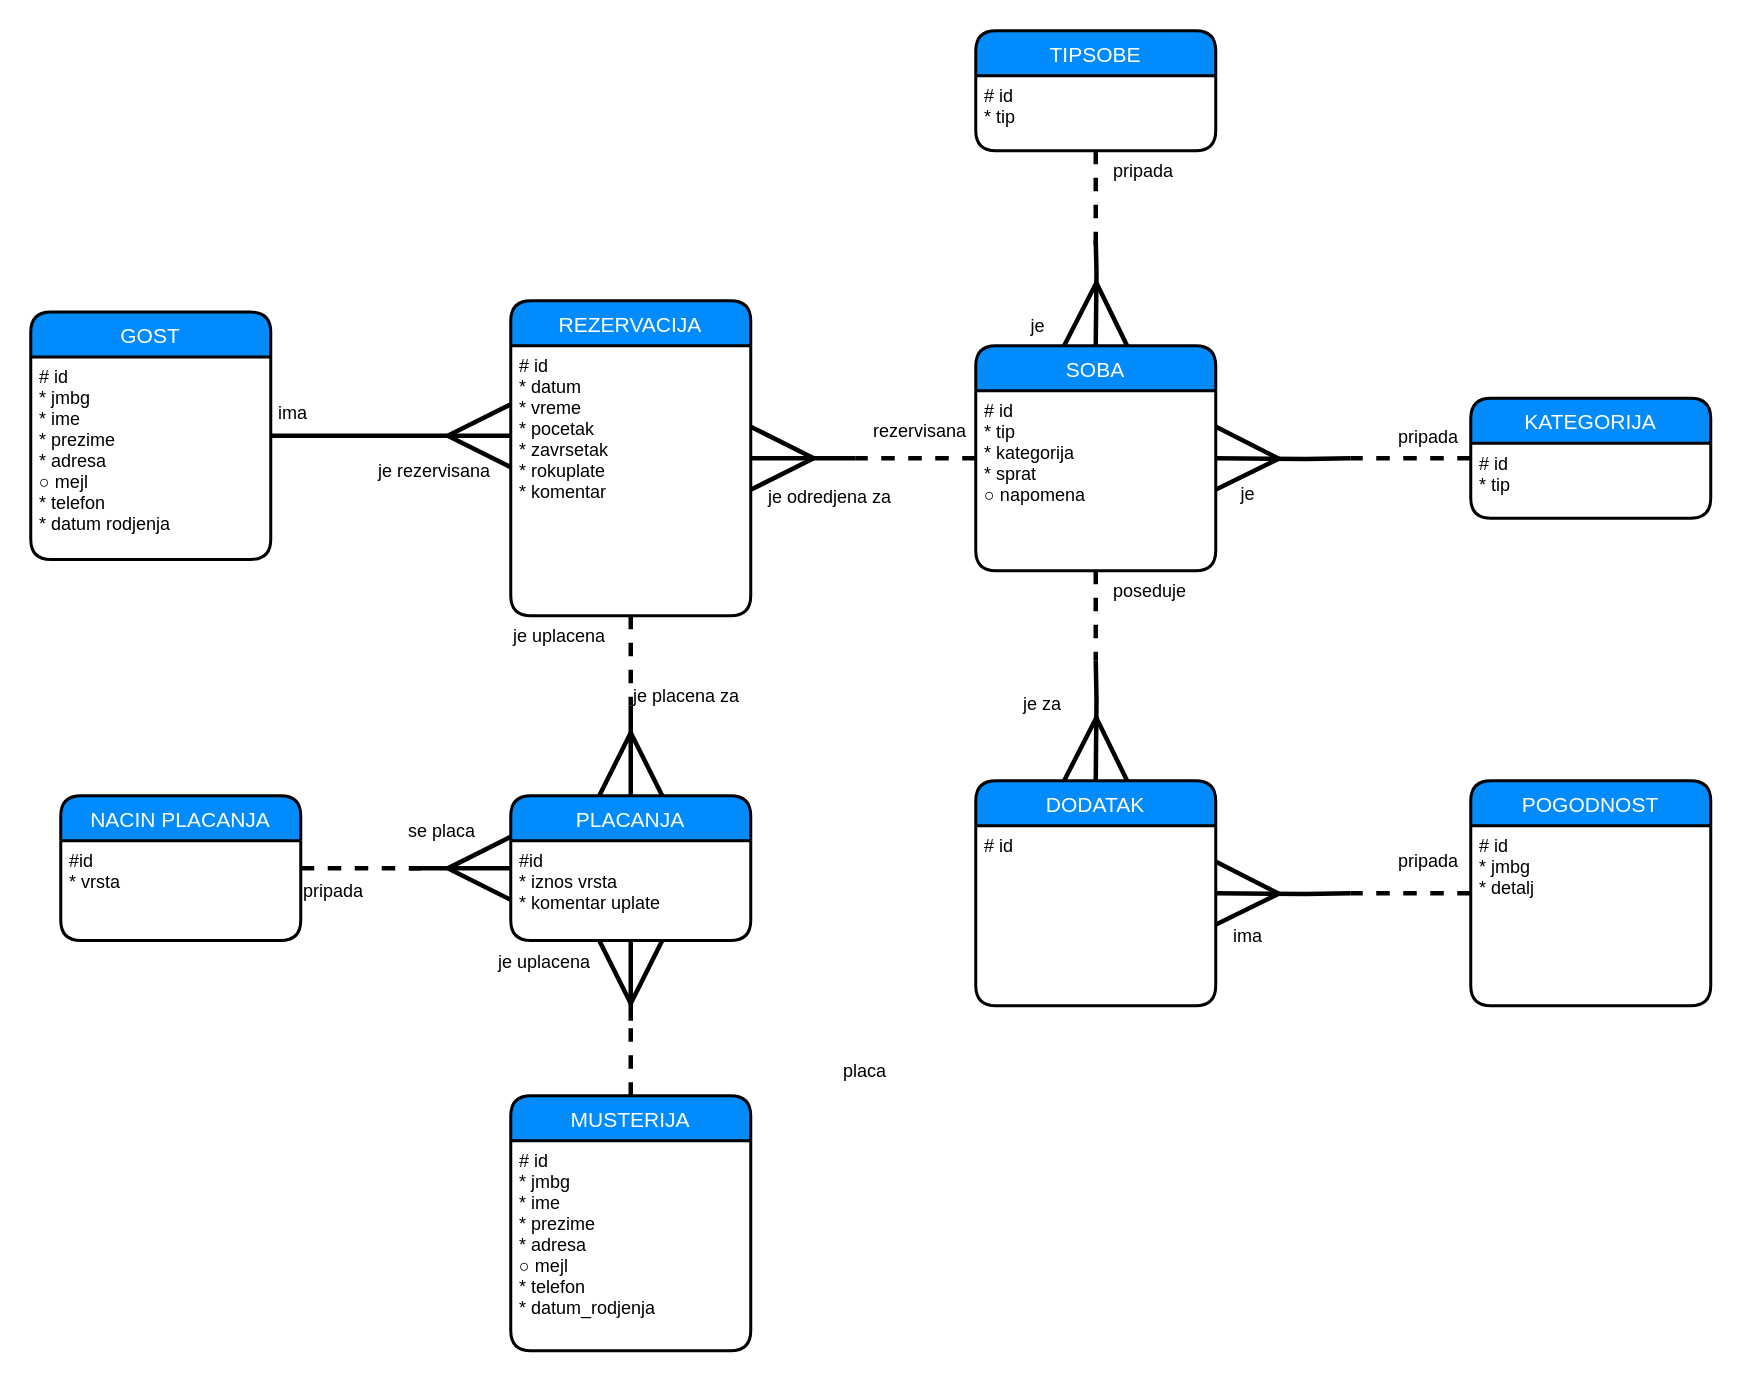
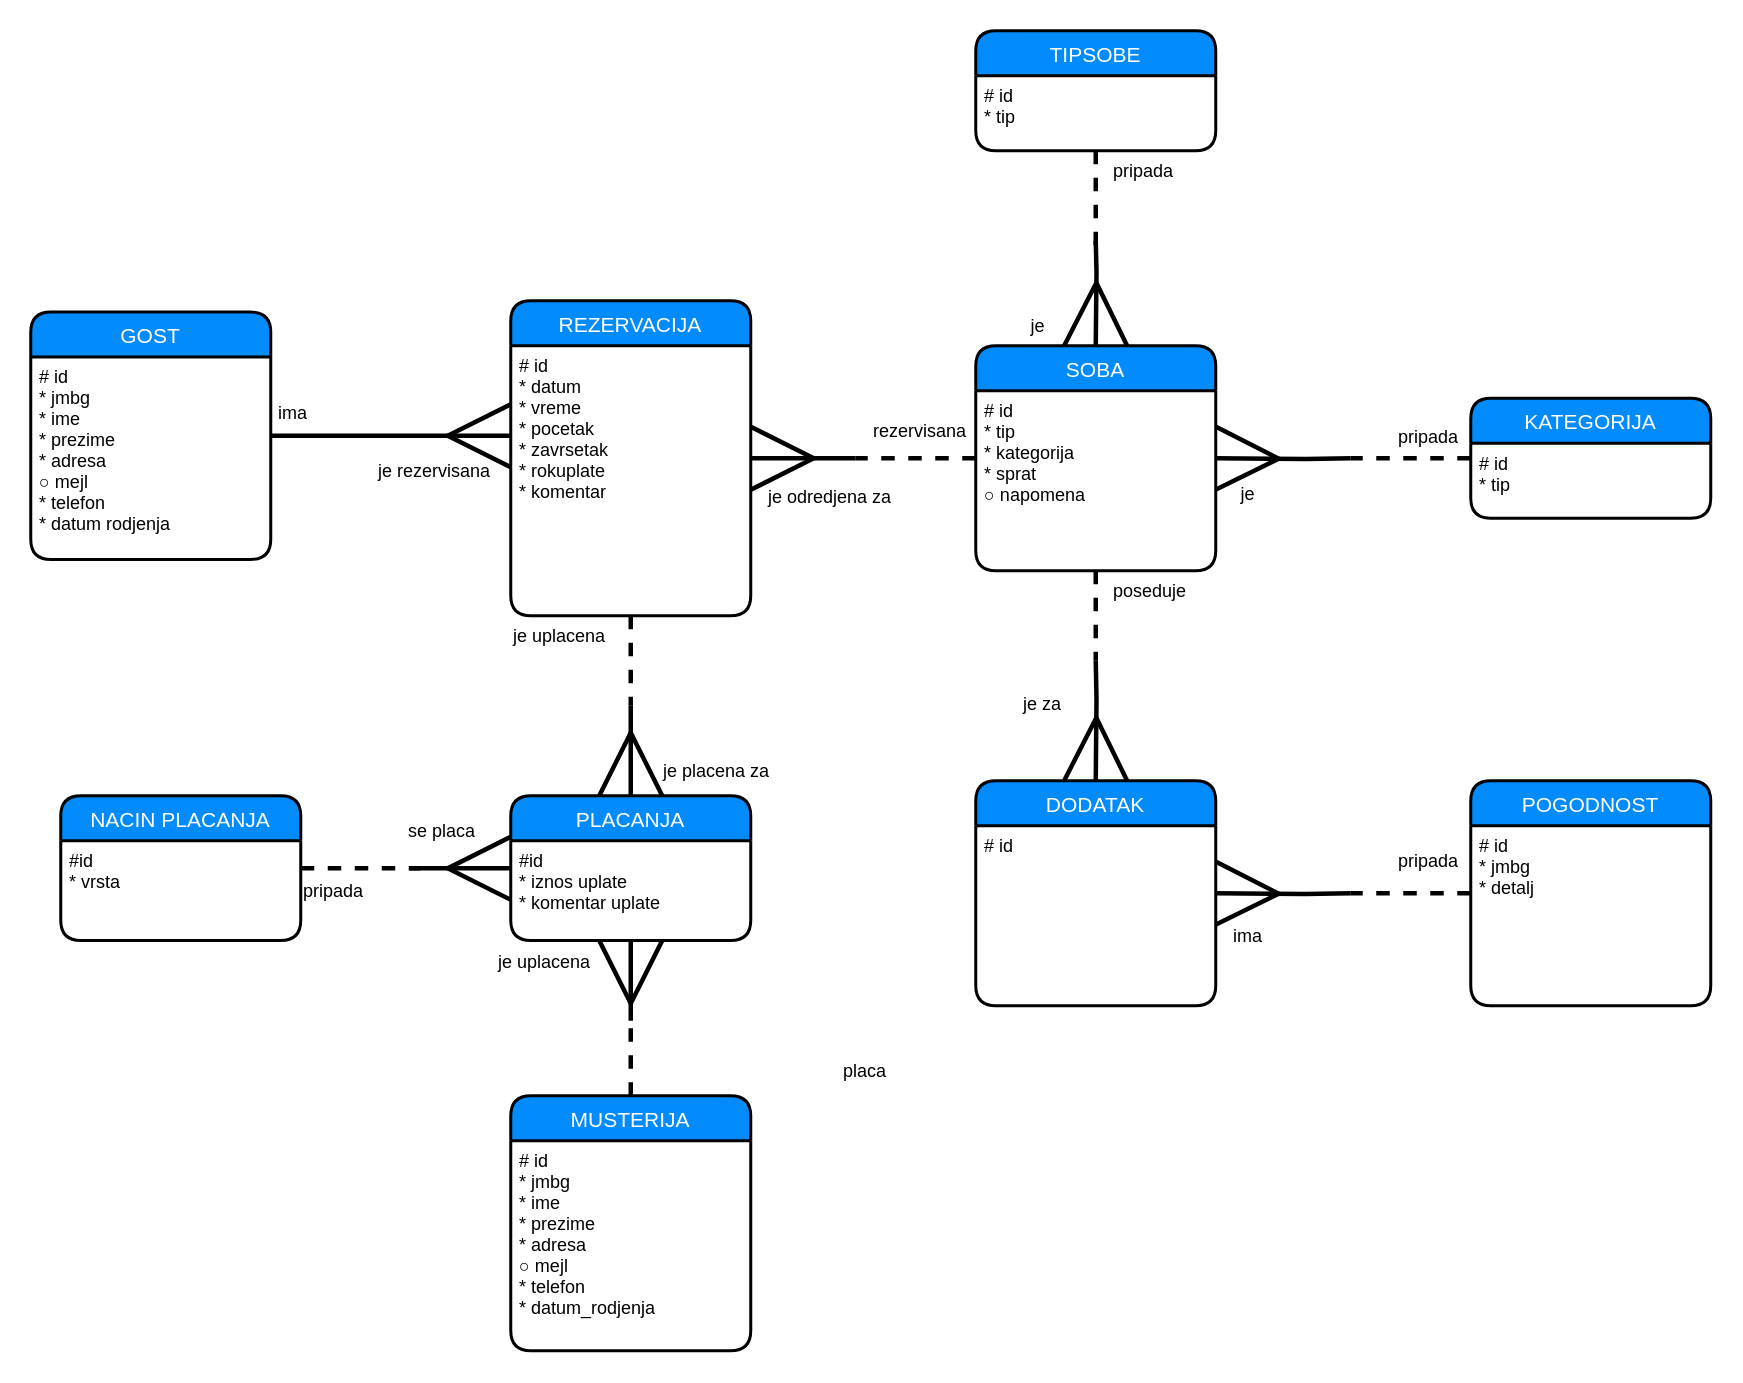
- <mxCell id="51" value="&lt;font color=&quot;#00000000&quot;&gt;je placena za&lt;br&gt;&lt;/font&gt;" style="text;whiteSpace=wrap;html=1;fontColor=#FFFFFF;" vertex="1" parent="1"><mxGeometry x="420" y="450" width="90" height="30" as="geometry" /></mxCell>
+ <mxCell id="51" value="&lt;font color=&quot;#00000000&quot;&gt;je placena za&lt;br&gt;&lt;/font&gt;" style="text;whiteSpace=wrap;html=1;fontColor=#FFFFFF;" vertex="1" parent="1"><mxGeometry x="440" y="500" width="90" height="30" as="geometry" /></mxCell>
- <mxCell id="46" value="#id&#10;* iznos vrsta&#10;* komentar uplate" style="align=left;strokeColor=none;fillColor=none;spacingLeft=4;fontSize=12;verticalAlign=top;resizable=0;rotatable=0;part=1;" vertex="1" parent="45"><mxGeometry y="30" width="160" height="66.5" as="geometry" /></mxCell>
+ <mxCell id="46" value="#id&#10;* iznos uplate&#10;* komentar uplate" style="align=left;strokeColor=none;fillColor=none;spacingLeft=4;fontSize=12;verticalAlign=top;resizable=0;rotatable=0;part=1;" vertex="1" parent="45"><mxGeometry y="30" width="160" height="66.5" as="geometry" /></mxCell>
